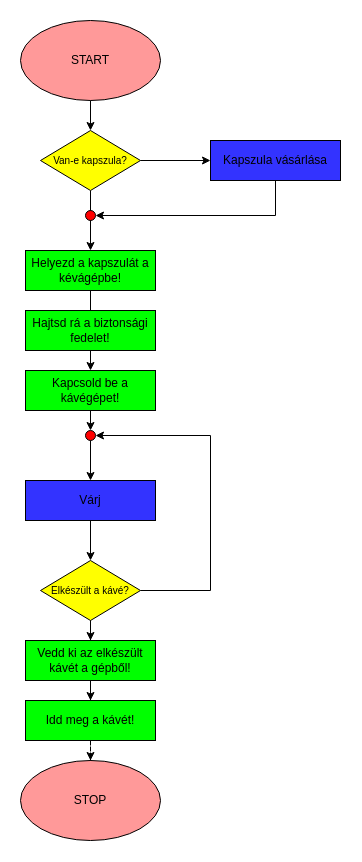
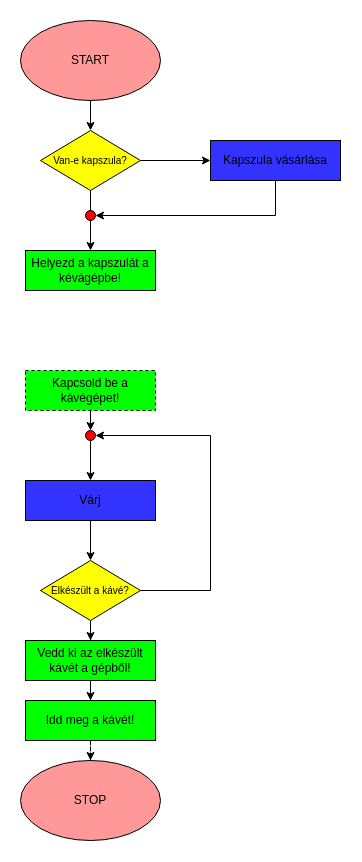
- <mxCell id="10" value="" style="edgeStyle=orthogonalEdgeStyle;rounded=0;orthogonalLoop=1;jettySize=auto;html=1;" parent="1" source="11" target="20" edge="1"><mxGeometry relative="1" as="geometry" /></mxCell>
- <mxCell id="14" value="Hajtsd rá a biztonsági fedelet!" style="rounded=0;whiteSpace=wrap;html=1;fillColor=#00FF00;" parent="1" vertex="1"><mxGeometry x="25" y="310" width="130" height="40" as="geometry" /></mxCell>
- <mxCell id="20" value="Kapcsold be a kávégépet!" style="rounded=0;whiteSpace=wrap;html=1;fillColor=#00FF00;" parent="1" vertex="1"><mxGeometry x="25" y="370" width="130" height="40" as="geometry" /></mxCell>
+ <mxCell id="20" value="Kapcsold be a kávégépet!" style="rounded=0;whiteSpace=wrap;html=1;fillColor=#00FF00;dashed=1;" parent="1" vertex="1"><mxGeometry x="25" y="370" width="130" height="40" as="geometry" /></mxCell>
